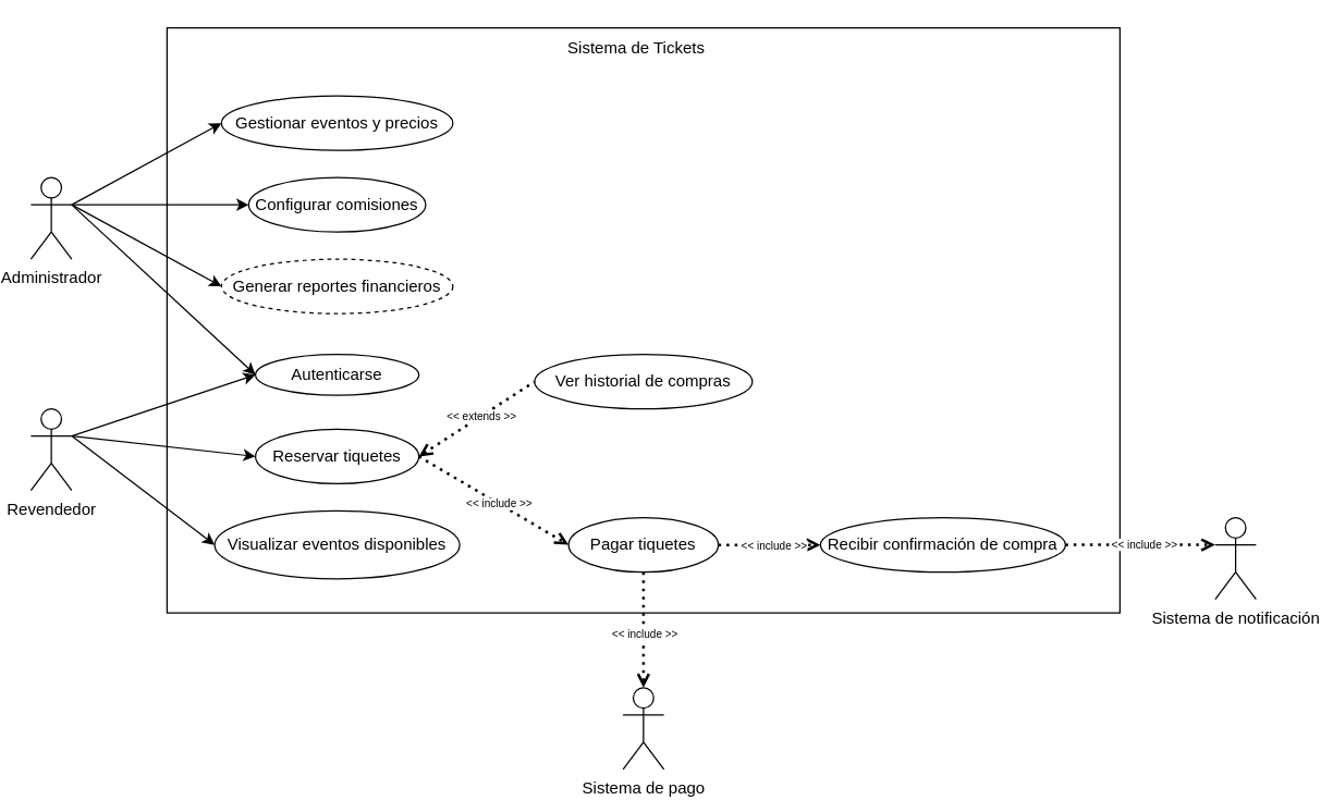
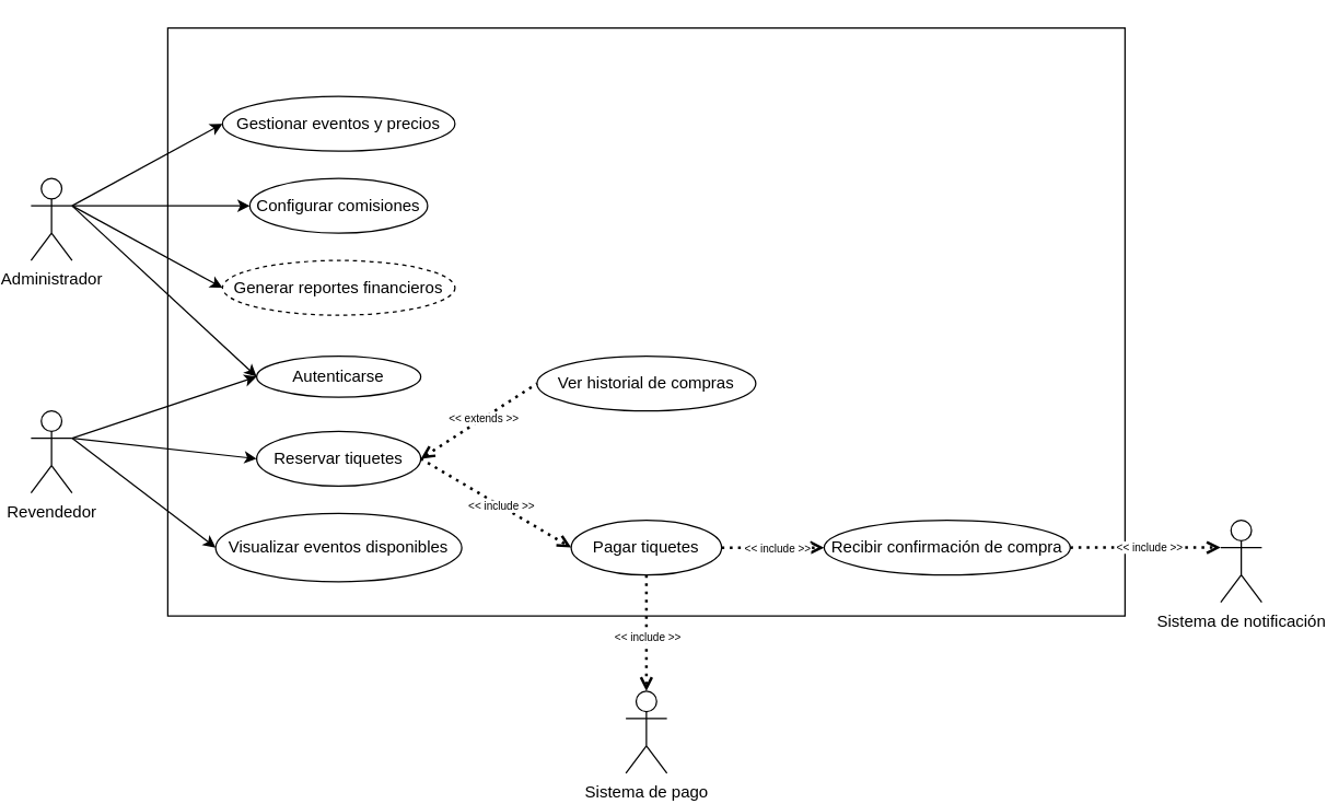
- <mxCell id="23" value="Sistema de Tickets" style="text;html=1;align=center;verticalAlign=middle;whiteSpace=wrap;rounded=0;" parent="1" vertex="1"><mxGeometry x="410" y="20" width="110" height="30" as="geometry" /></mxCell>
